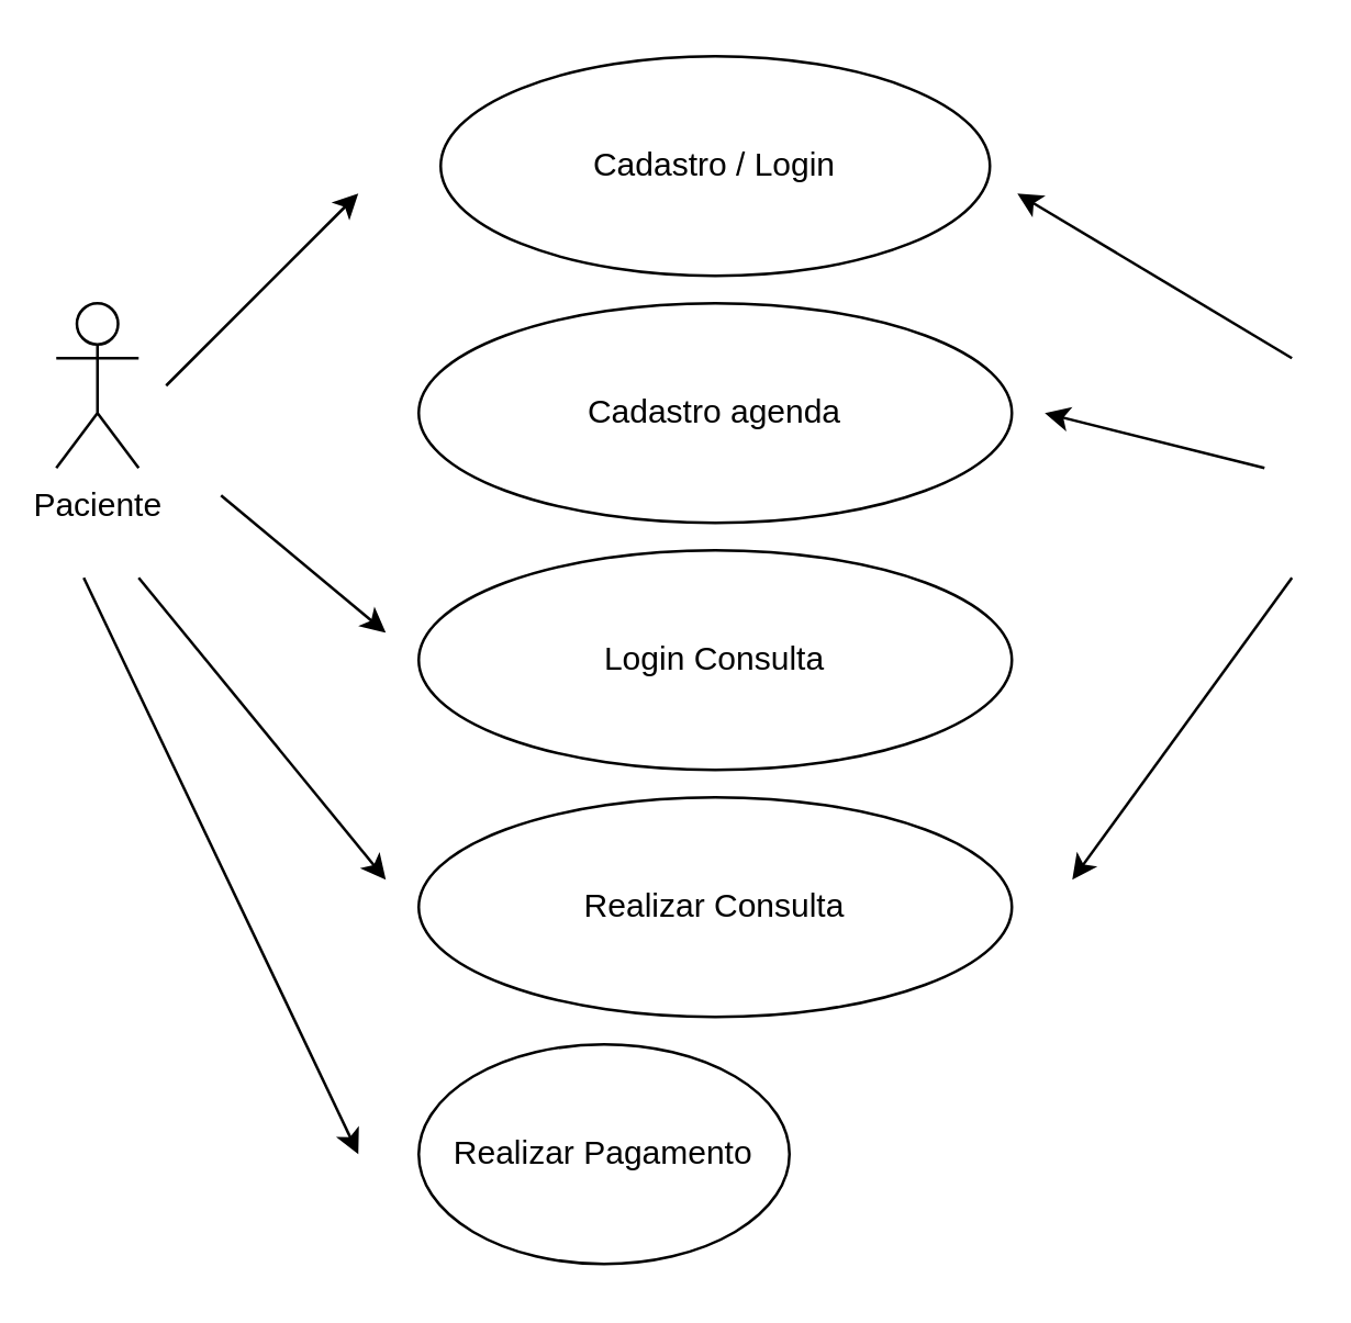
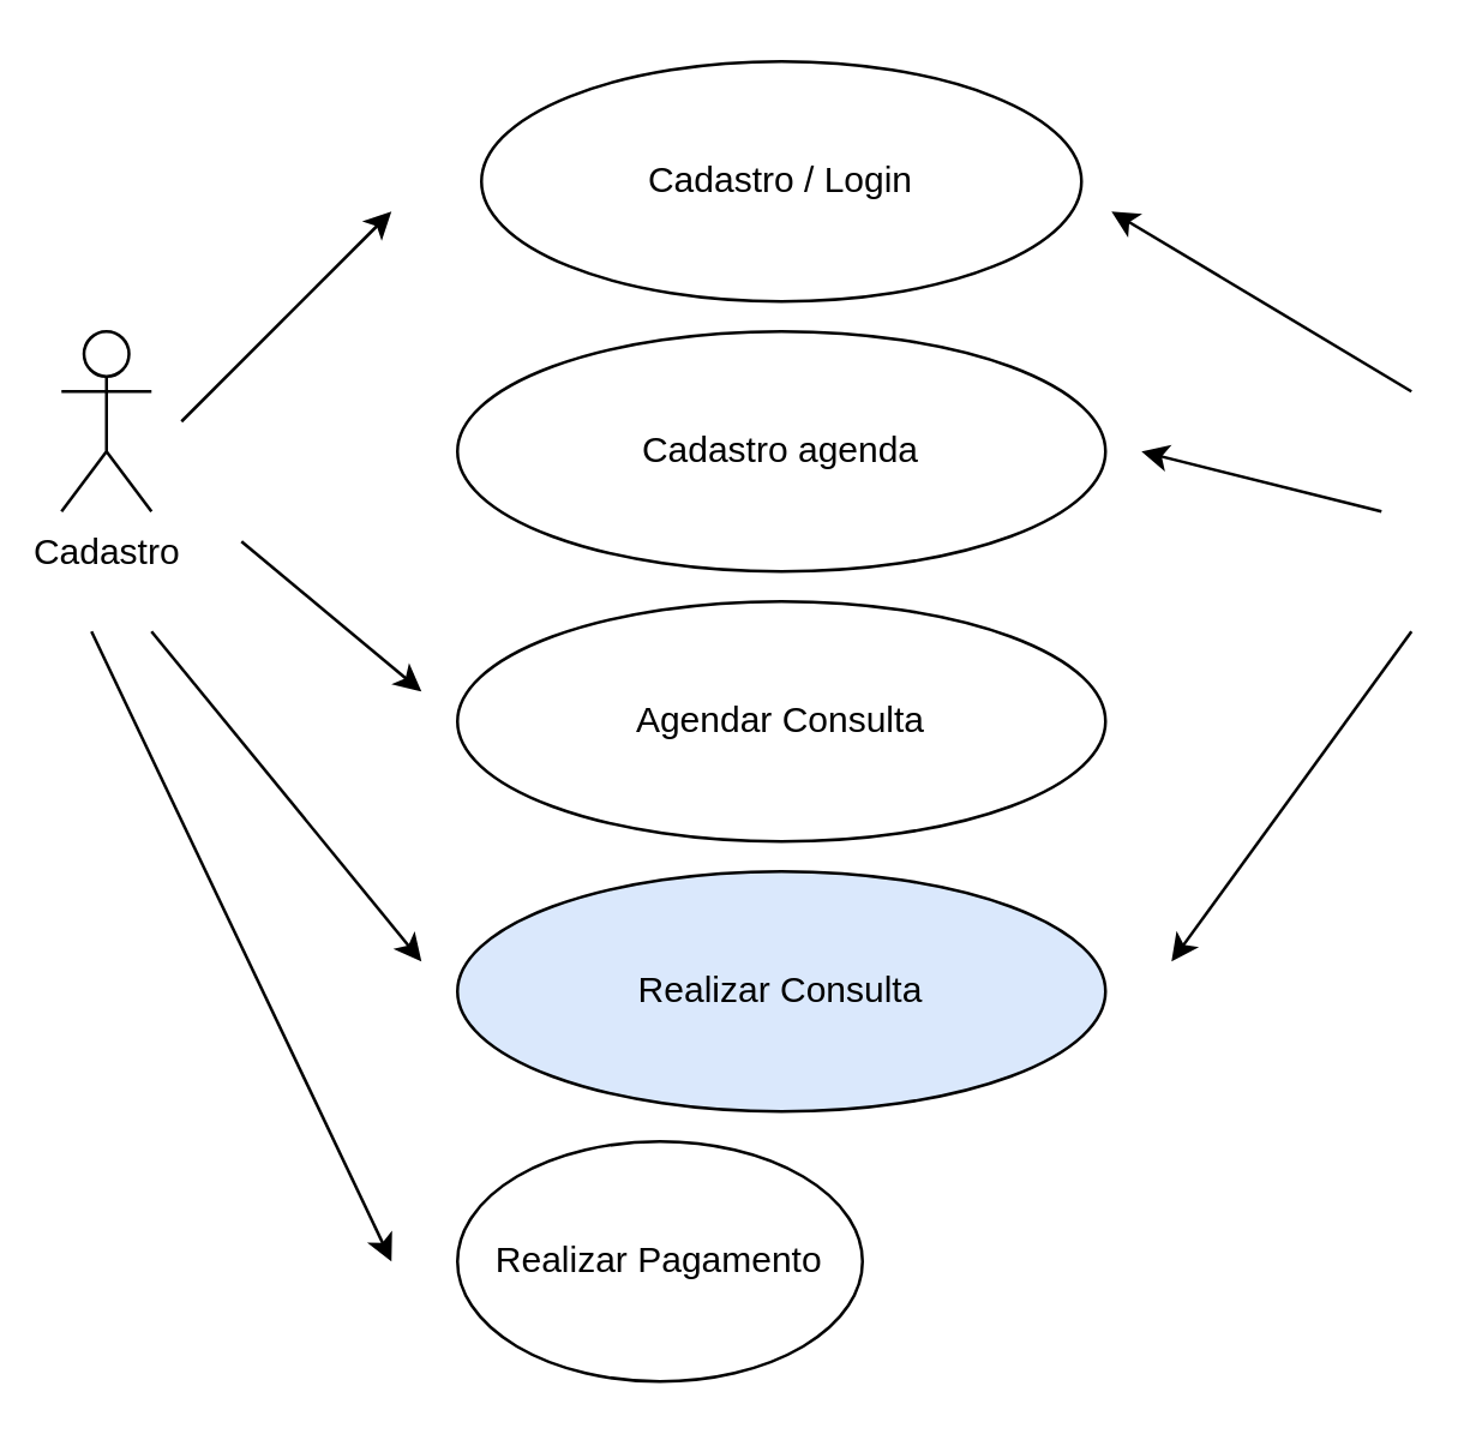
- <mxCell id="2" value="Paciente" style="shape=umlActor;verticalLabelPosition=bottom;verticalAlign=top;html=1;outlineConnect=0;" vertex="1" parent="1"><mxGeometry x="20" y="110" width="30" height="60" as="geometry" /></mxCell>
+ <mxCell id="2" value="Cadastro" style="shape=umlActor;verticalLabelPosition=bottom;verticalAlign=top;html=1;outlineConnect=0;" vertex="1" parent="1"><mxGeometry x="20" y="110" width="30" height="60" as="geometry" /></mxCell>
- <mxCell id="4" value="Login Consulta" style="ellipse;whiteSpace=wrap;html=1;" vertex="1" parent="1"><mxGeometry x="152" y="200" width="216" height="80" as="geometry" /></mxCell>
+ <mxCell id="4" value="Agendar Consulta" style="ellipse;whiteSpace=wrap;html=1;" vertex="1" parent="1"><mxGeometry x="152" y="200" width="216" height="80" as="geometry" /></mxCell>
- <mxCell id="7" value="Realizar Consulta" style="ellipse;whiteSpace=wrap;html=1;" vertex="1" parent="1"><mxGeometry x="152" y="290" width="216" height="80" as="geometry" /></mxCell>
+ <mxCell id="7" value="Realizar Consulta" style="ellipse;whiteSpace=wrap;html=1;fillColor=#dae8fc;" vertex="1" parent="1"><mxGeometry x="152" y="290" width="216" height="80" as="geometry" /></mxCell>
